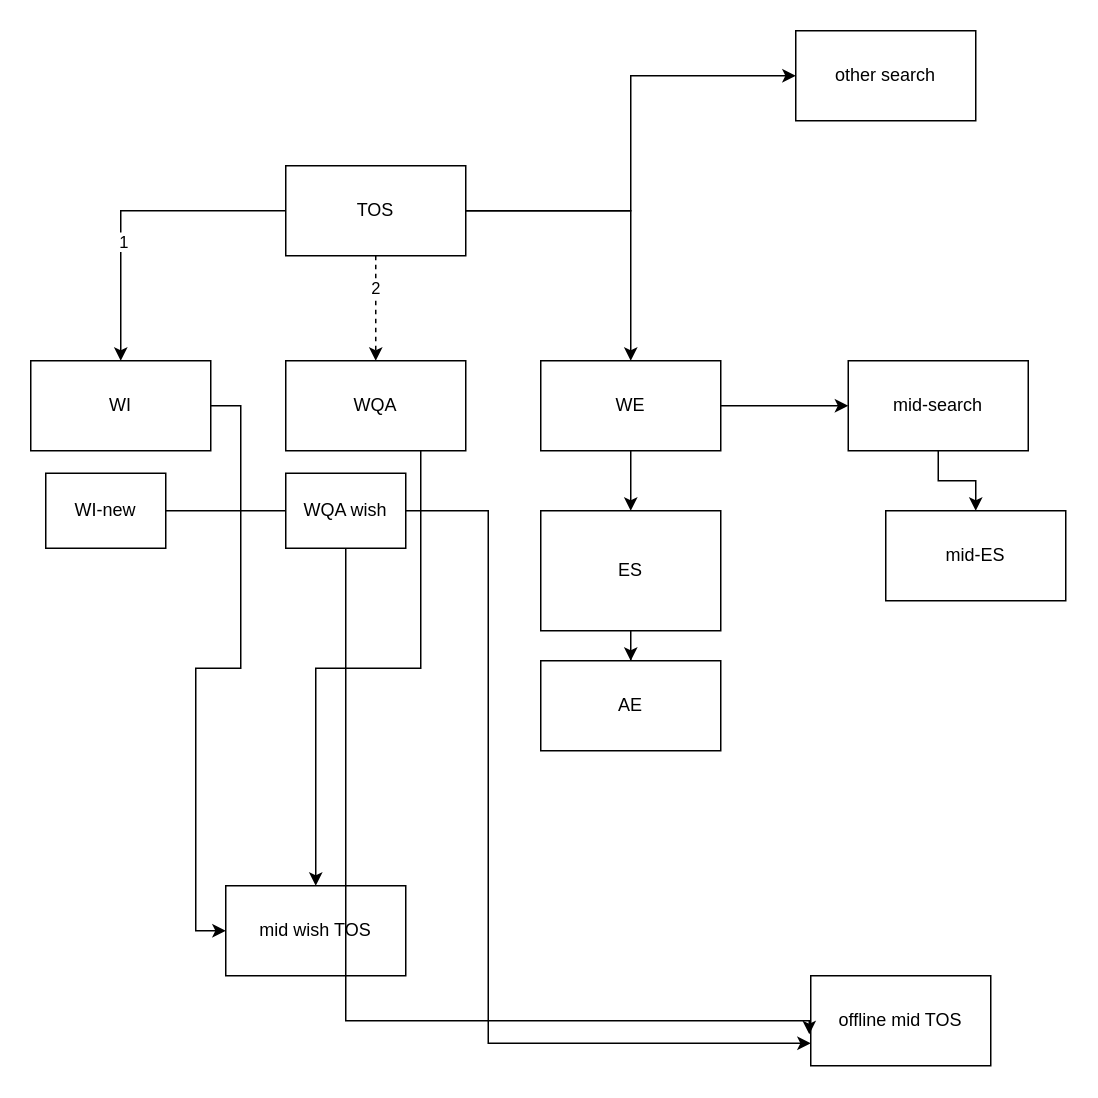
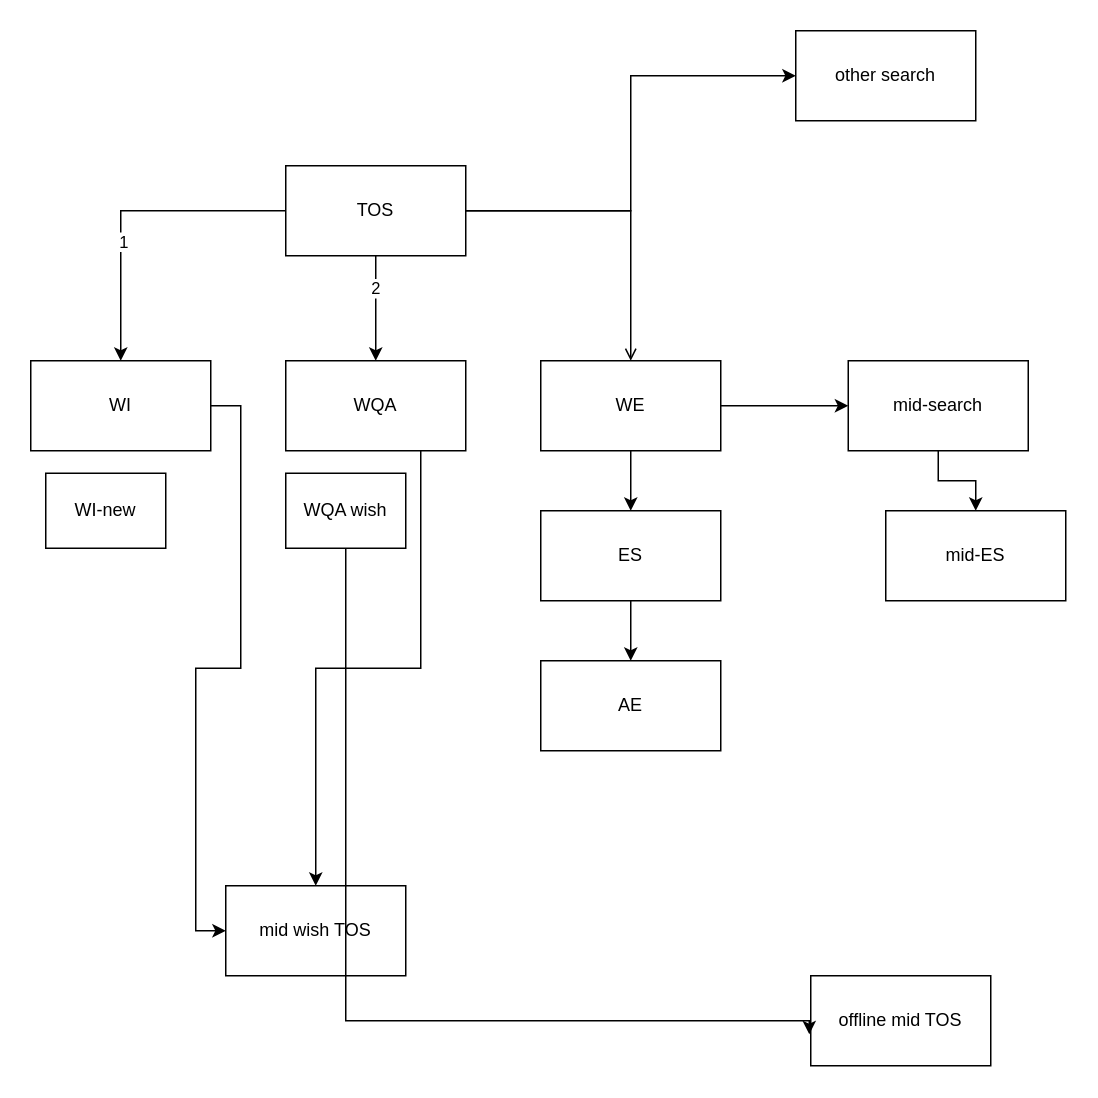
- <mxCell id="2" value="" style="edgeStyle=orthogonalEdgeStyle;rounded=0;orthogonalLoop=1;jettySize=auto;html=1;dashed=1;" edge="1" parent="1" source="8" target="12"><mxGeometry relative="1" as="geometry" /></mxCell>
+ <mxCell id="2" value="" style="edgeStyle=orthogonalEdgeStyle;rounded=0;orthogonalLoop=1;jettySize=auto;html=1;" edge="1" parent="1" source="8" target="12"><mxGeometry relative="1" as="geometry" /></mxCell>
- <mxCell id="6" value="" style="edgeStyle=orthogonalEdgeStyle;rounded=0;orthogonalLoop=1;jettySize=auto;html=1;" edge="1" parent="1" source="8" target="15"><mxGeometry relative="1" as="geometry"><mxPoint x="390" y="140" as="targetPoint" /></mxGeometry></mxCell>
+ <mxCell id="6" value="" style="edgeStyle=orthogonalEdgeStyle;rounded=0;orthogonalLoop=1;jettySize=auto;html=1;endArrow=open;" edge="1" parent="1" source="8" target="15"><mxGeometry relative="1" as="geometry"><mxPoint x="390" y="140" as="targetPoint" /></mxGeometry></mxCell>
- <mxCell id="17" value="ES" style="rounded=0;whiteSpace=wrap;html=1;" vertex="1" parent="1"><mxGeometry x="360" y="340" width="120" height="80" as="geometry" /></mxCell>
+ <mxCell id="17" value="ES" style="rounded=0;whiteSpace=wrap;html=1;" vertex="1" parent="1"><mxGeometry x="360" y="340" width="120" height="60" as="geometry" /></mxCell>
- <mxCell id="24" value="" style="edgeStyle=orthogonalEdgeStyle;rounded=0;orthogonalLoop=1;jettySize=auto;html=1;entryX=0;entryY=0.75;entryDx=0;entryDy=0;" edge="1" parent="1" source="25" target="22"><mxGeometry relative="1" as="geometry"><mxPoint x="70" y="445" as="targetPoint" /></mxGeometry></mxCell>
